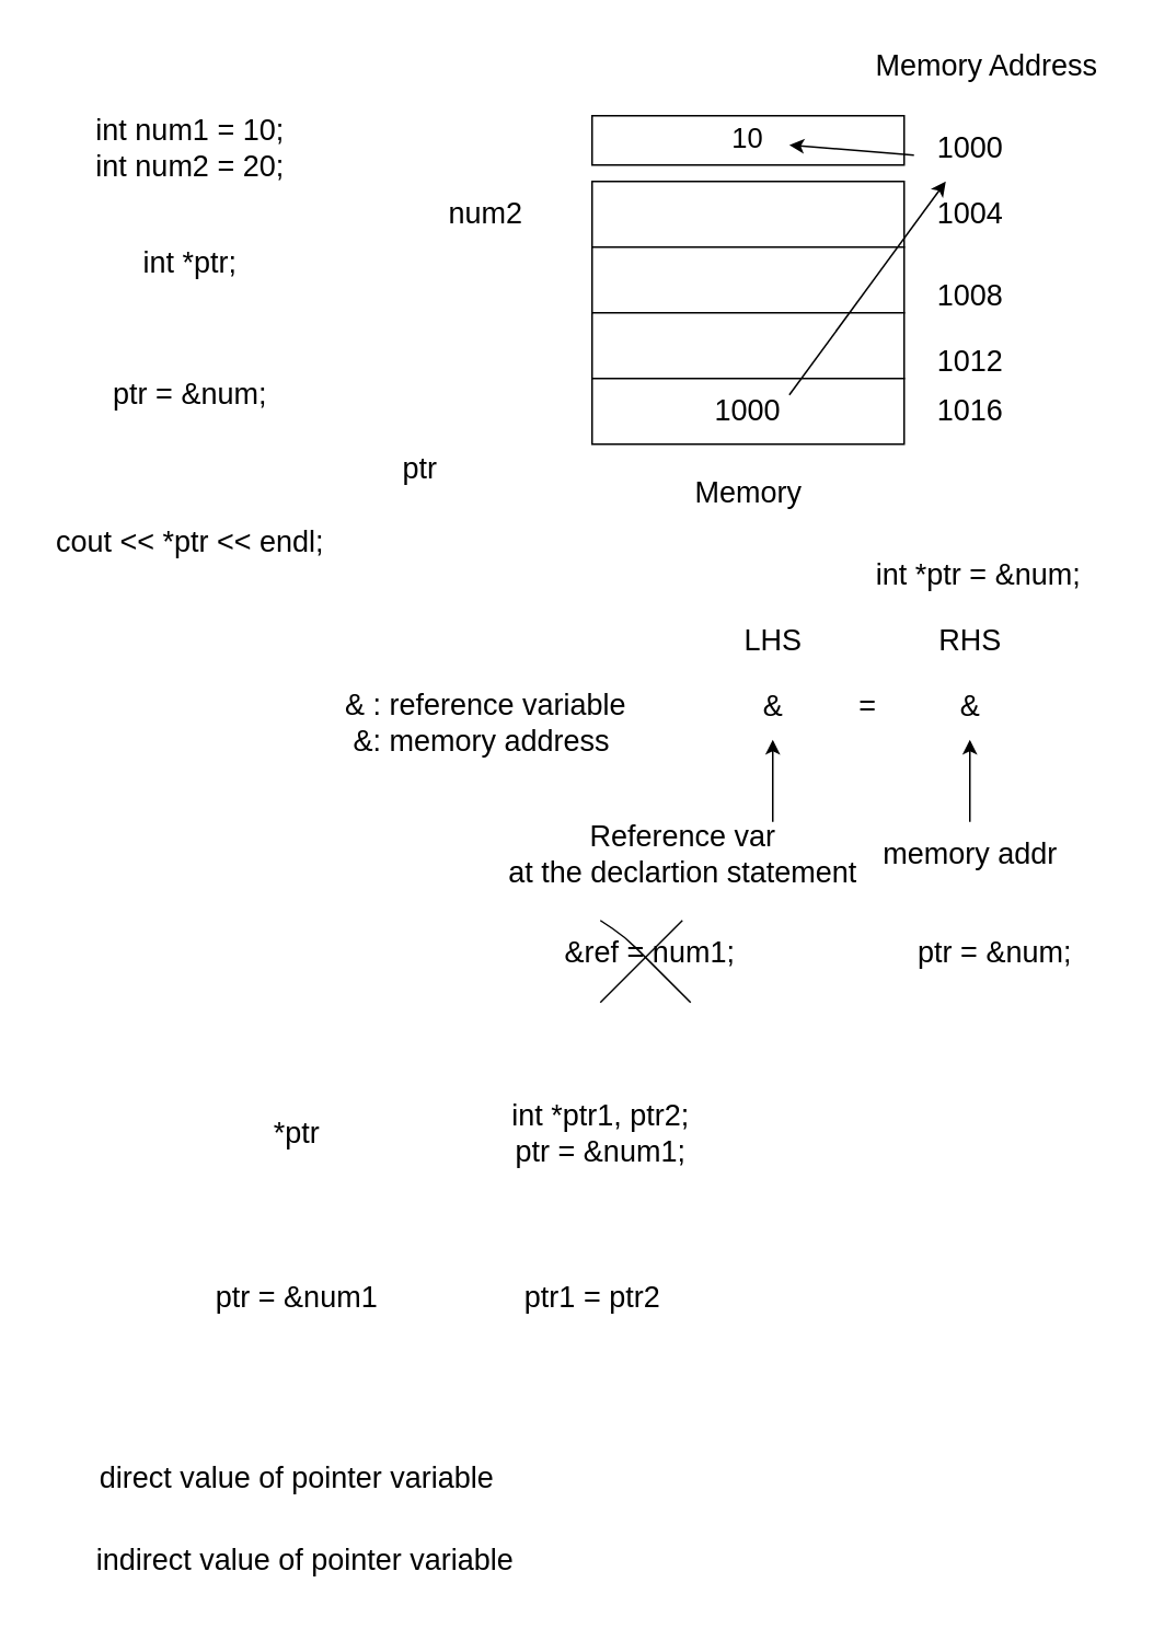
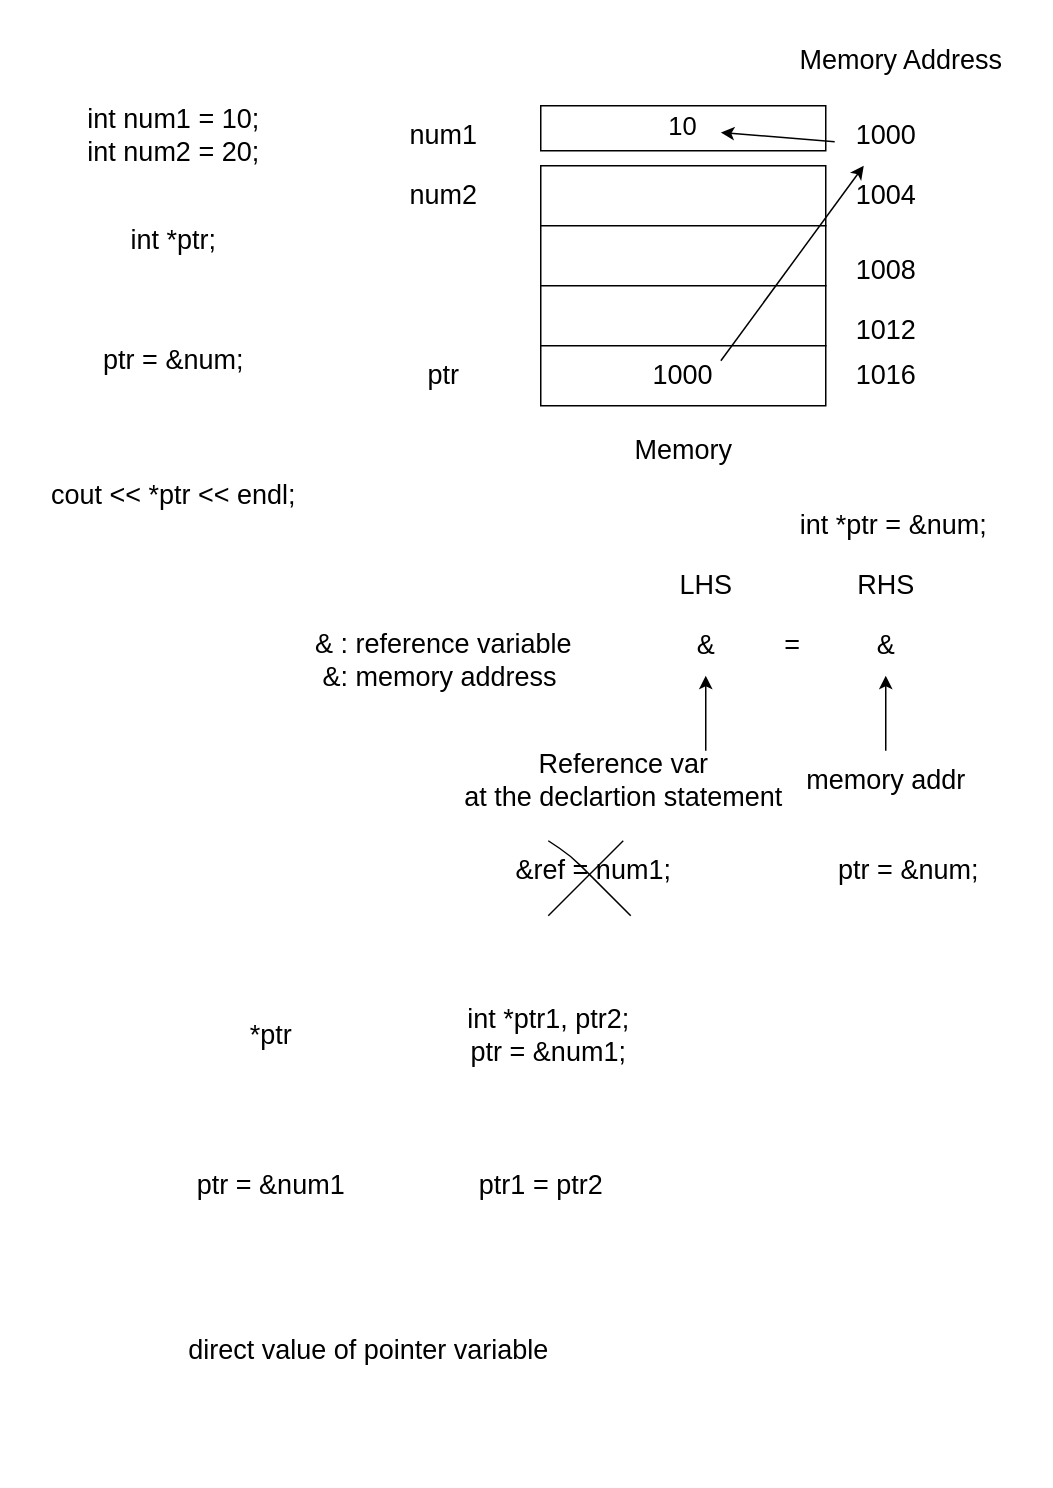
+ <mxCell id="8" value="num1" style="text;html=1;align=center;verticalAlign=middle;resizable=0;points=[];autosize=1;strokeColor=none;fillColor=none;fontSize=18;" parent="1" vertex="1"><mxGeometry x="260" y="70" width="70" height="40" as="geometry" /></mxCell>
- <mxCell id="13" value="ptr" style="text;html=1;align=center;verticalAlign=middle;resizable=0;points=[];autosize=1;strokeColor=none;fillColor=none;fontSize=18;" parent="1" vertex="1"><mxGeometry x="235" y="265" width="40" height="40" as="geometry" /></mxCell>
+ <mxCell id="13" value="ptr" style="text;html=1;align=center;verticalAlign=middle;resizable=0;points=[];autosize=1;strokeColor=none;fillColor=none;fontSize=18;" parent="1" vertex="1"><mxGeometry x="275" y="230" width="40" height="40" as="geometry" /></mxCell>
- <mxCell id="42" value="direct value of pointer variable" style="text;html=1;align=center;verticalAlign=middle;resizable=0;points=[];autosize=1;strokeColor=none;fillColor=none;fontSize=18;" parent="1" vertex="1"><mxGeometry x="50" y="880" width="260" height="40" as="geometry" /></mxCell>
+ <mxCell id="42" value="direct value of pointer variable" style="text;html=1;align=center;verticalAlign=middle;resizable=0;points=[];autosize=1;strokeColor=none;fillColor=none;fontSize=18;" parent="1" vertex="1"><mxGeometry x="115" y="880" width="260" height="40" as="geometry" /></mxCell>
- <mxCell id="43" value="indirect value of pointer variable" style="text;html=1;align=center;verticalAlign=middle;resizable=0;points=[];autosize=1;strokeColor=none;fillColor=none;fontSize=18;" parent="1" vertex="1"><mxGeometry x="45" y="930" width="280" height="40" as="geometry" /></mxCell>
